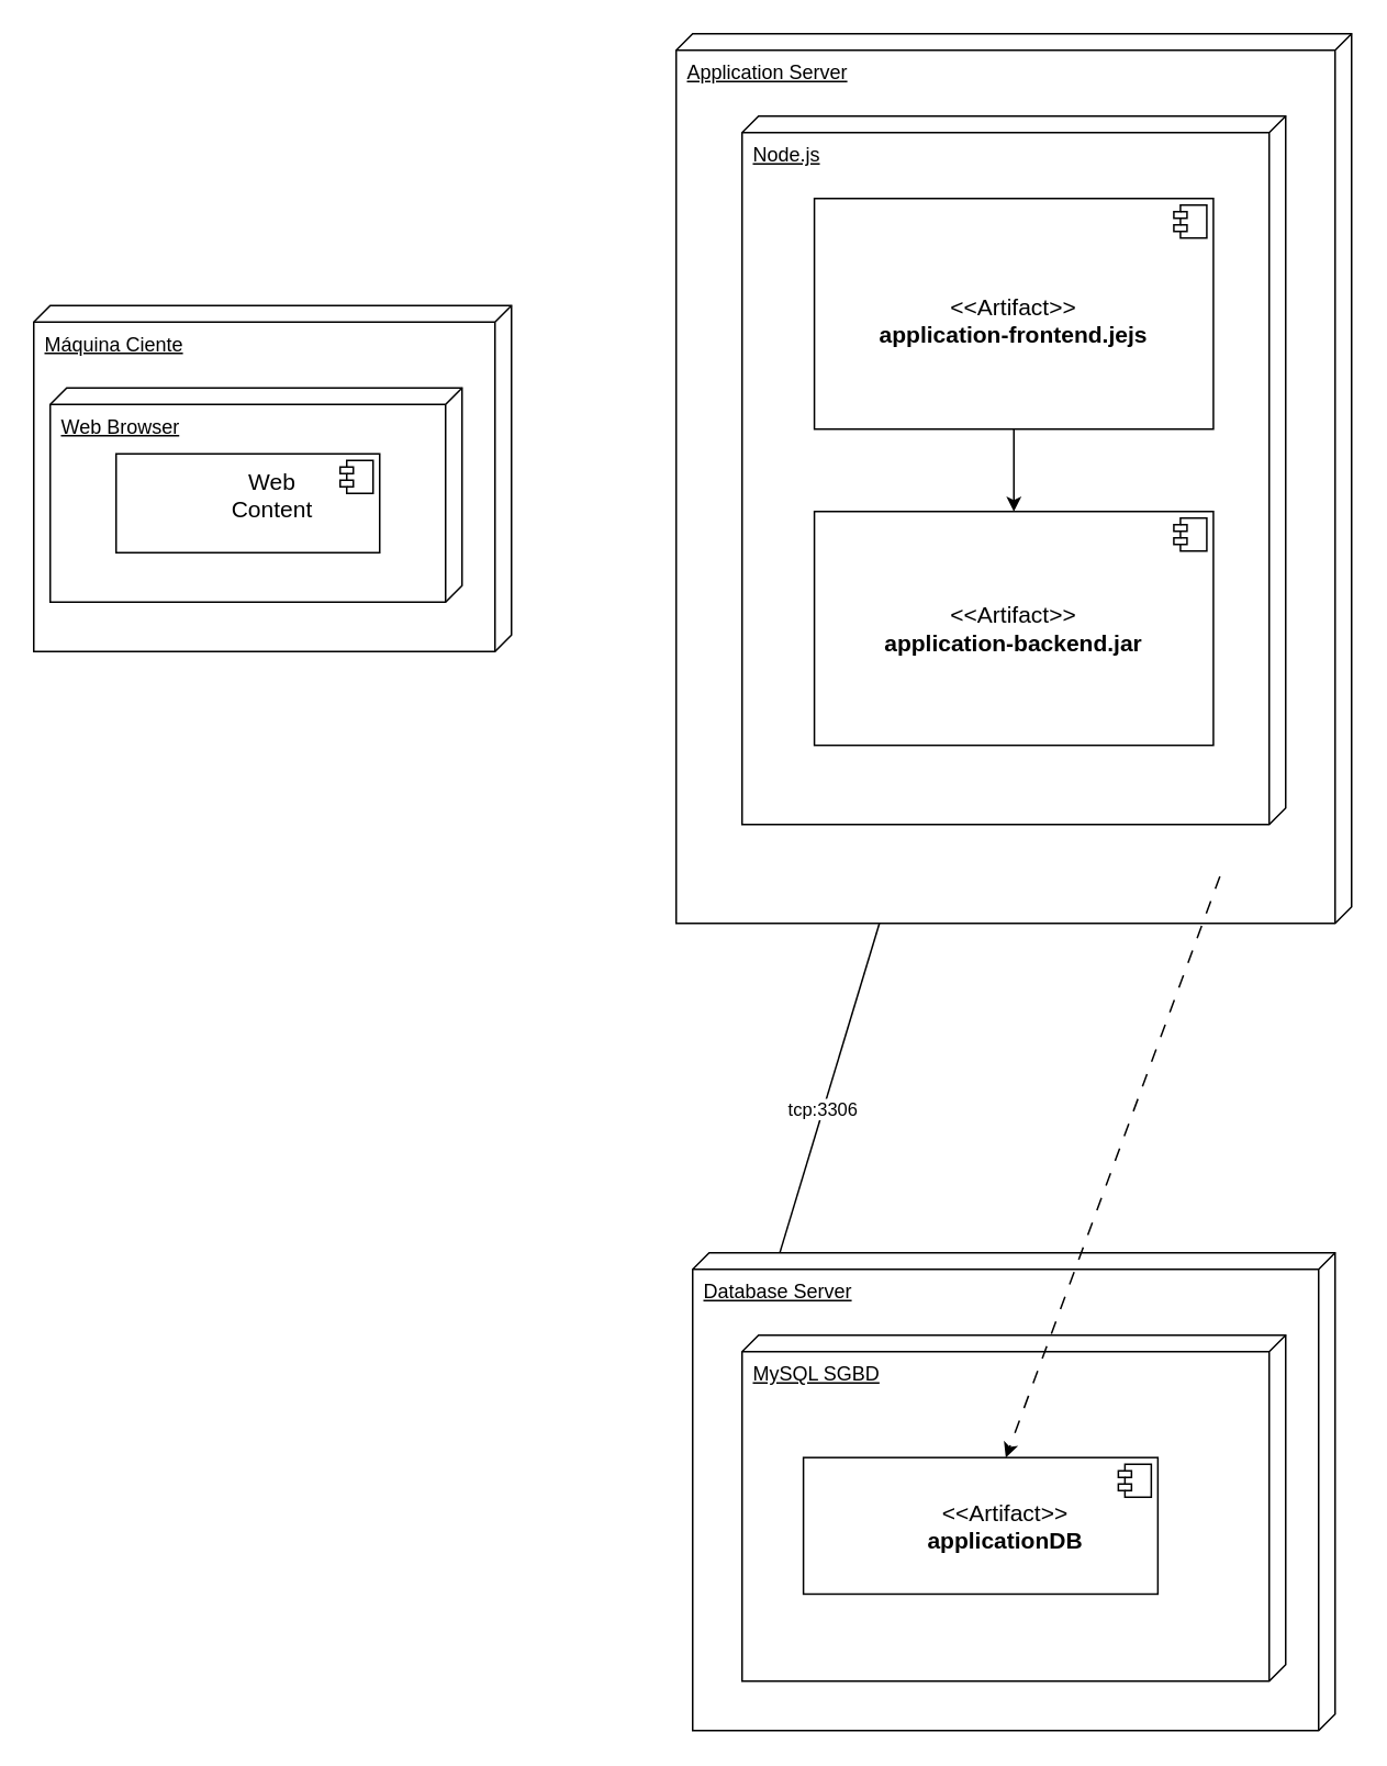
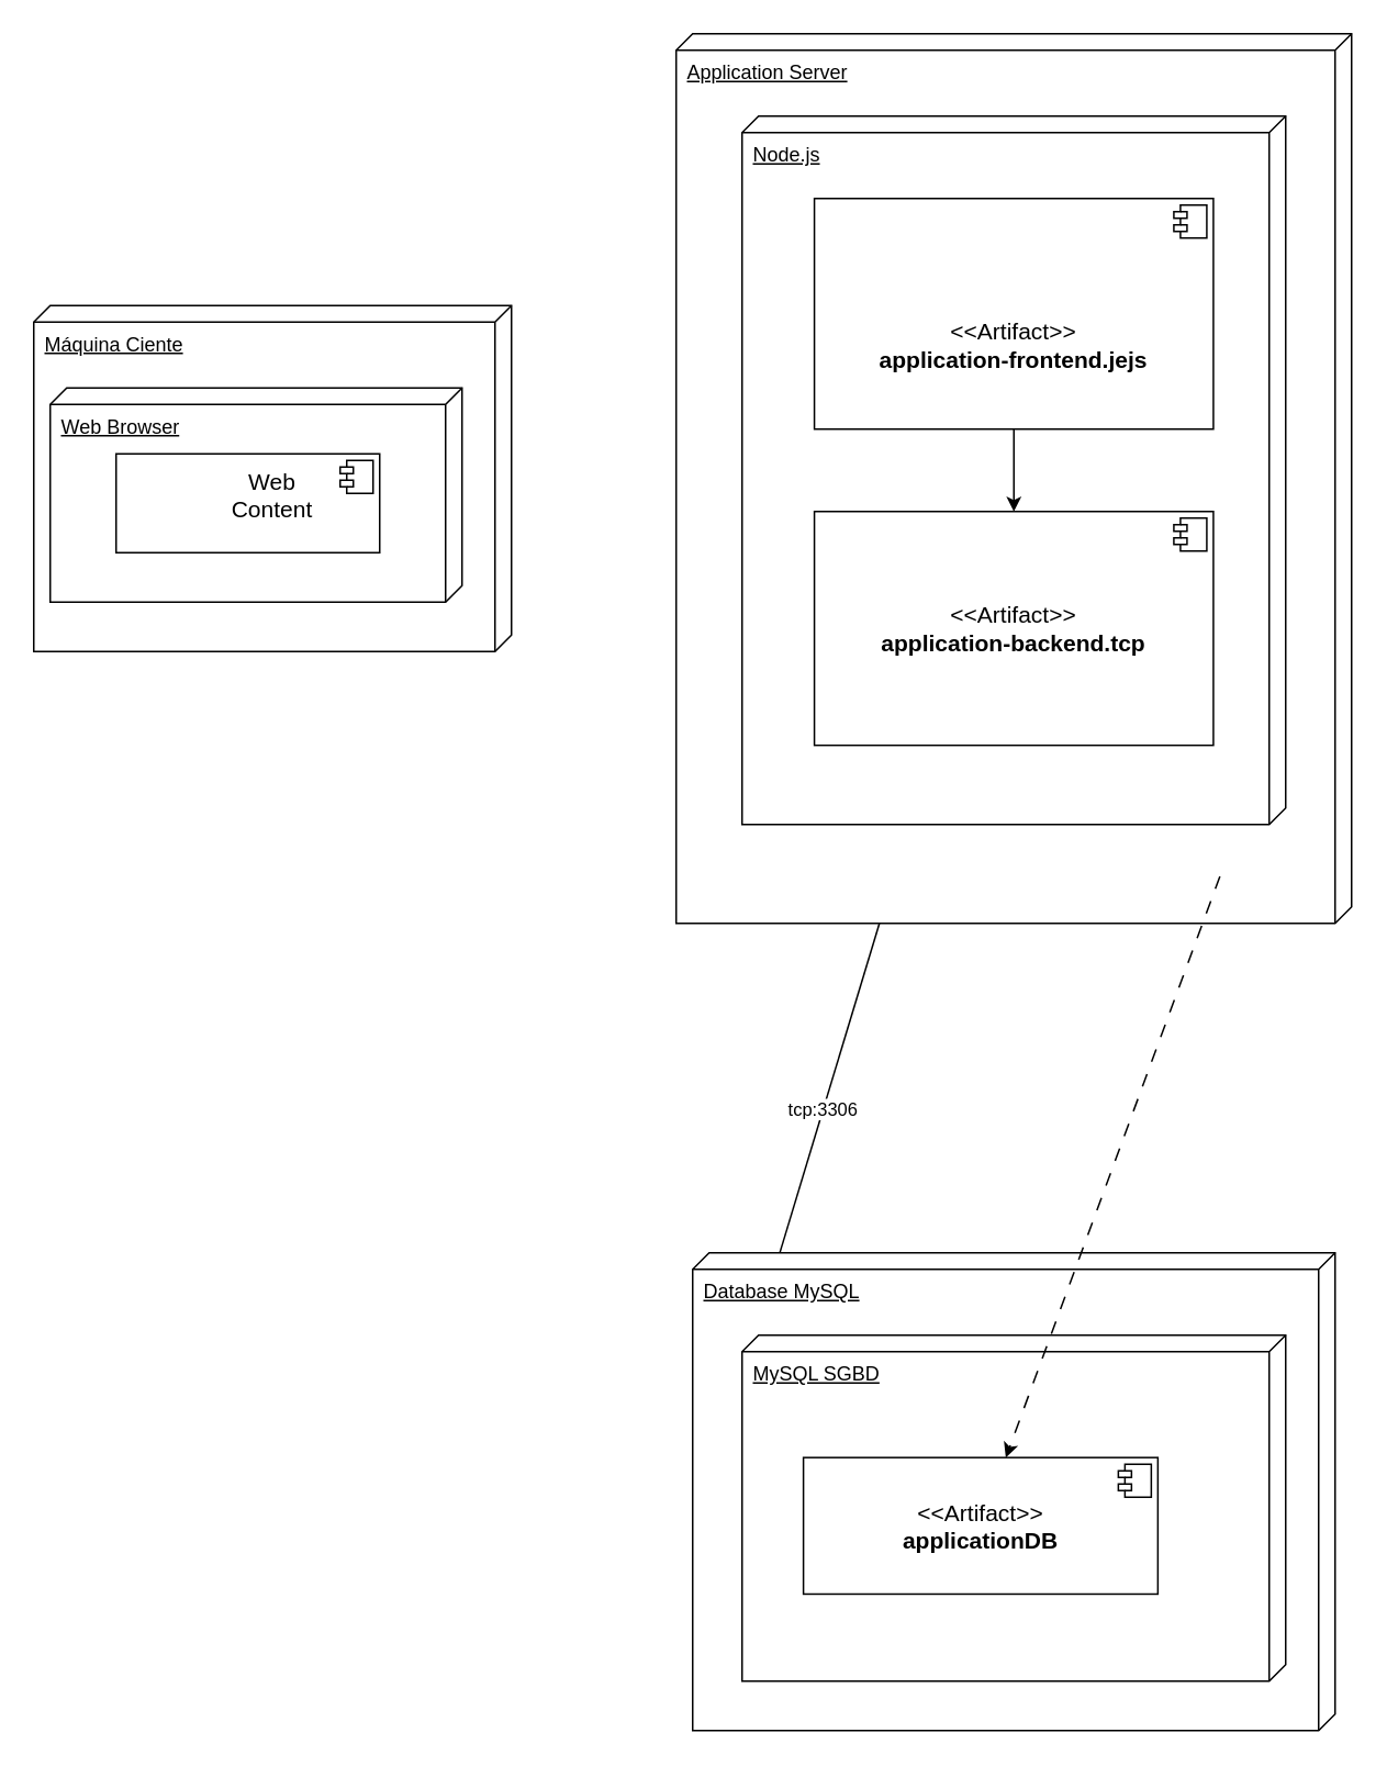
- <mxCell id="14" value="&lt;font style=&quot;font-size: 14px;&quot;&gt;&amp;lt;&amp;lt;Artifact&lt;/font&gt;&lt;span style=&quot;font-size: 14px; background-color: initial;&quot;&gt;&amp;gt;&amp;gt;&lt;/span&gt;&lt;div&gt;&lt;span style=&quot;font-size: 14px; background-color: initial;&quot;&gt;&lt;b&gt;application-frontend.jejs&lt;/b&gt;&lt;/span&gt;&lt;/div&gt;" style="text;html=1;align=center;verticalAlign=middle;whiteSpace=wrap;rounded=0;" vertex="1" parent="9"><mxGeometry x="97.842" y="155.264" width="214.31" height="38.005" as="geometry" /></mxCell>
+ <mxCell id="14" value="&lt;font style=&quot;font-size: 14px;&quot;&gt;&amp;lt;&amp;lt;Artifact&lt;/font&gt;&lt;span style=&quot;font-size: 14px; background-color: initial;&quot;&gt;&amp;gt;&amp;gt;&lt;/span&gt;&lt;div&gt;&lt;span style=&quot;font-size: 14px; background-color: initial;&quot;&gt;&lt;b&gt;application-frontend.jejs&lt;/b&gt;&lt;/span&gt;&lt;/div&gt;" style="text;html=1;align=center;verticalAlign=middle;whiteSpace=wrap;rounded=0;" vertex="1" parent="9"><mxGeometry x="97.842" y="170.264" width="214.31" height="38.005" as="geometry" /></mxCell>
- <mxCell id="17" value="&lt;font style=&quot;font-size: 14px;&quot;&gt;&amp;lt;&amp;lt;Artifact&lt;/font&gt;&lt;span style=&quot;font-size: 14px; background-color: initial;&quot;&gt;&amp;gt;&amp;gt;&lt;/span&gt;&lt;div&gt;&lt;span style=&quot;font-size: 14px; background-color: initial;&quot;&gt;&lt;b&gt;application-backend.jar&lt;/b&gt;&lt;/span&gt;&lt;/div&gt;" style="text;html=1;align=center;verticalAlign=middle;whiteSpace=wrap;rounded=0;" vertex="1" parent="9"><mxGeometry x="97.842" y="341.964" width="214.31" height="38.005" as="geometry" /></mxCell>
+ <mxCell id="17" value="&lt;font style=&quot;font-size: 14px;&quot;&gt;&amp;lt;&amp;lt;Artifact&lt;/font&gt;&lt;span style=&quot;font-size: 14px; background-color: initial;&quot;&gt;&amp;gt;&amp;gt;&lt;/span&gt;&lt;div&gt;&lt;span style=&quot;font-size: 14px; background-color: initial;&quot;&gt;&lt;b&gt;application-backend.tcp&lt;/b&gt;&lt;/span&gt;&lt;/div&gt;" style="text;html=1;align=center;verticalAlign=middle;whiteSpace=wrap;rounded=0;" vertex="1" parent="9"><mxGeometry x="97.842" y="341.964" width="214.31" height="38.005" as="geometry" /></mxCell>
- <mxCell id="18" value="&lt;u&gt;Database Server&lt;/u&gt;" style="verticalAlign=top;align=left;shape=cube;size=10;direction=south;fontStyle=0;html=1;boundedLbl=1;spacingLeft=5;whiteSpace=wrap;" vertex="1" parent="1"><mxGeometry x="420" y="760" width="390" height="290" as="geometry" /></mxCell>
+ <mxCell id="18" value="&lt;u&gt;Database MySQL&lt;/u&gt;" style="verticalAlign=top;align=left;shape=cube;size=10;direction=south;fontStyle=0;html=1;boundedLbl=1;spacingLeft=5;whiteSpace=wrap;" vertex="1" parent="1"><mxGeometry x="420" y="760" width="390" height="290" as="geometry" /></mxCell>
- <mxCell id="22" value="&lt;font style=&quot;font-size: 14px;&quot;&gt;&amp;lt;&amp;lt;Artifact&lt;/font&gt;&lt;span style=&quot;font-size: 14px; background-color: initial;&quot;&gt;&amp;gt;&amp;gt;&lt;/span&gt;&lt;div&gt;&lt;span style=&quot;font-size: 14px; background-color: initial;&quot;&gt;&lt;b&gt;applicationDB&lt;/b&gt;&lt;/span&gt;&lt;/div&gt;" style="text;html=1;align=center;verticalAlign=middle;whiteSpace=wrap;rounded=0;" vertex="1" parent="18"><mxGeometry x="104.83" y="145.94" width="170" height="39.55" as="geometry" /></mxCell>
+ <mxCell id="22" value="&lt;font style=&quot;font-size: 14px;&quot;&gt;&amp;lt;&amp;lt;Artifact&lt;/font&gt;&lt;span style=&quot;font-size: 14px; background-color: initial;&quot;&gt;&amp;gt;&amp;gt;&lt;/span&gt;&lt;div&gt;&lt;span style=&quot;font-size: 14px; background-color: initial;&quot;&gt;&lt;b&gt;applicationDB&lt;/b&gt;&lt;/span&gt;&lt;/div&gt;" style="text;html=1;align=center;verticalAlign=middle;whiteSpace=wrap;rounded=0;" vertex="1" parent="18"><mxGeometry x="89.83" y="145.94" width="170" height="39.55" as="geometry" /></mxCell>
